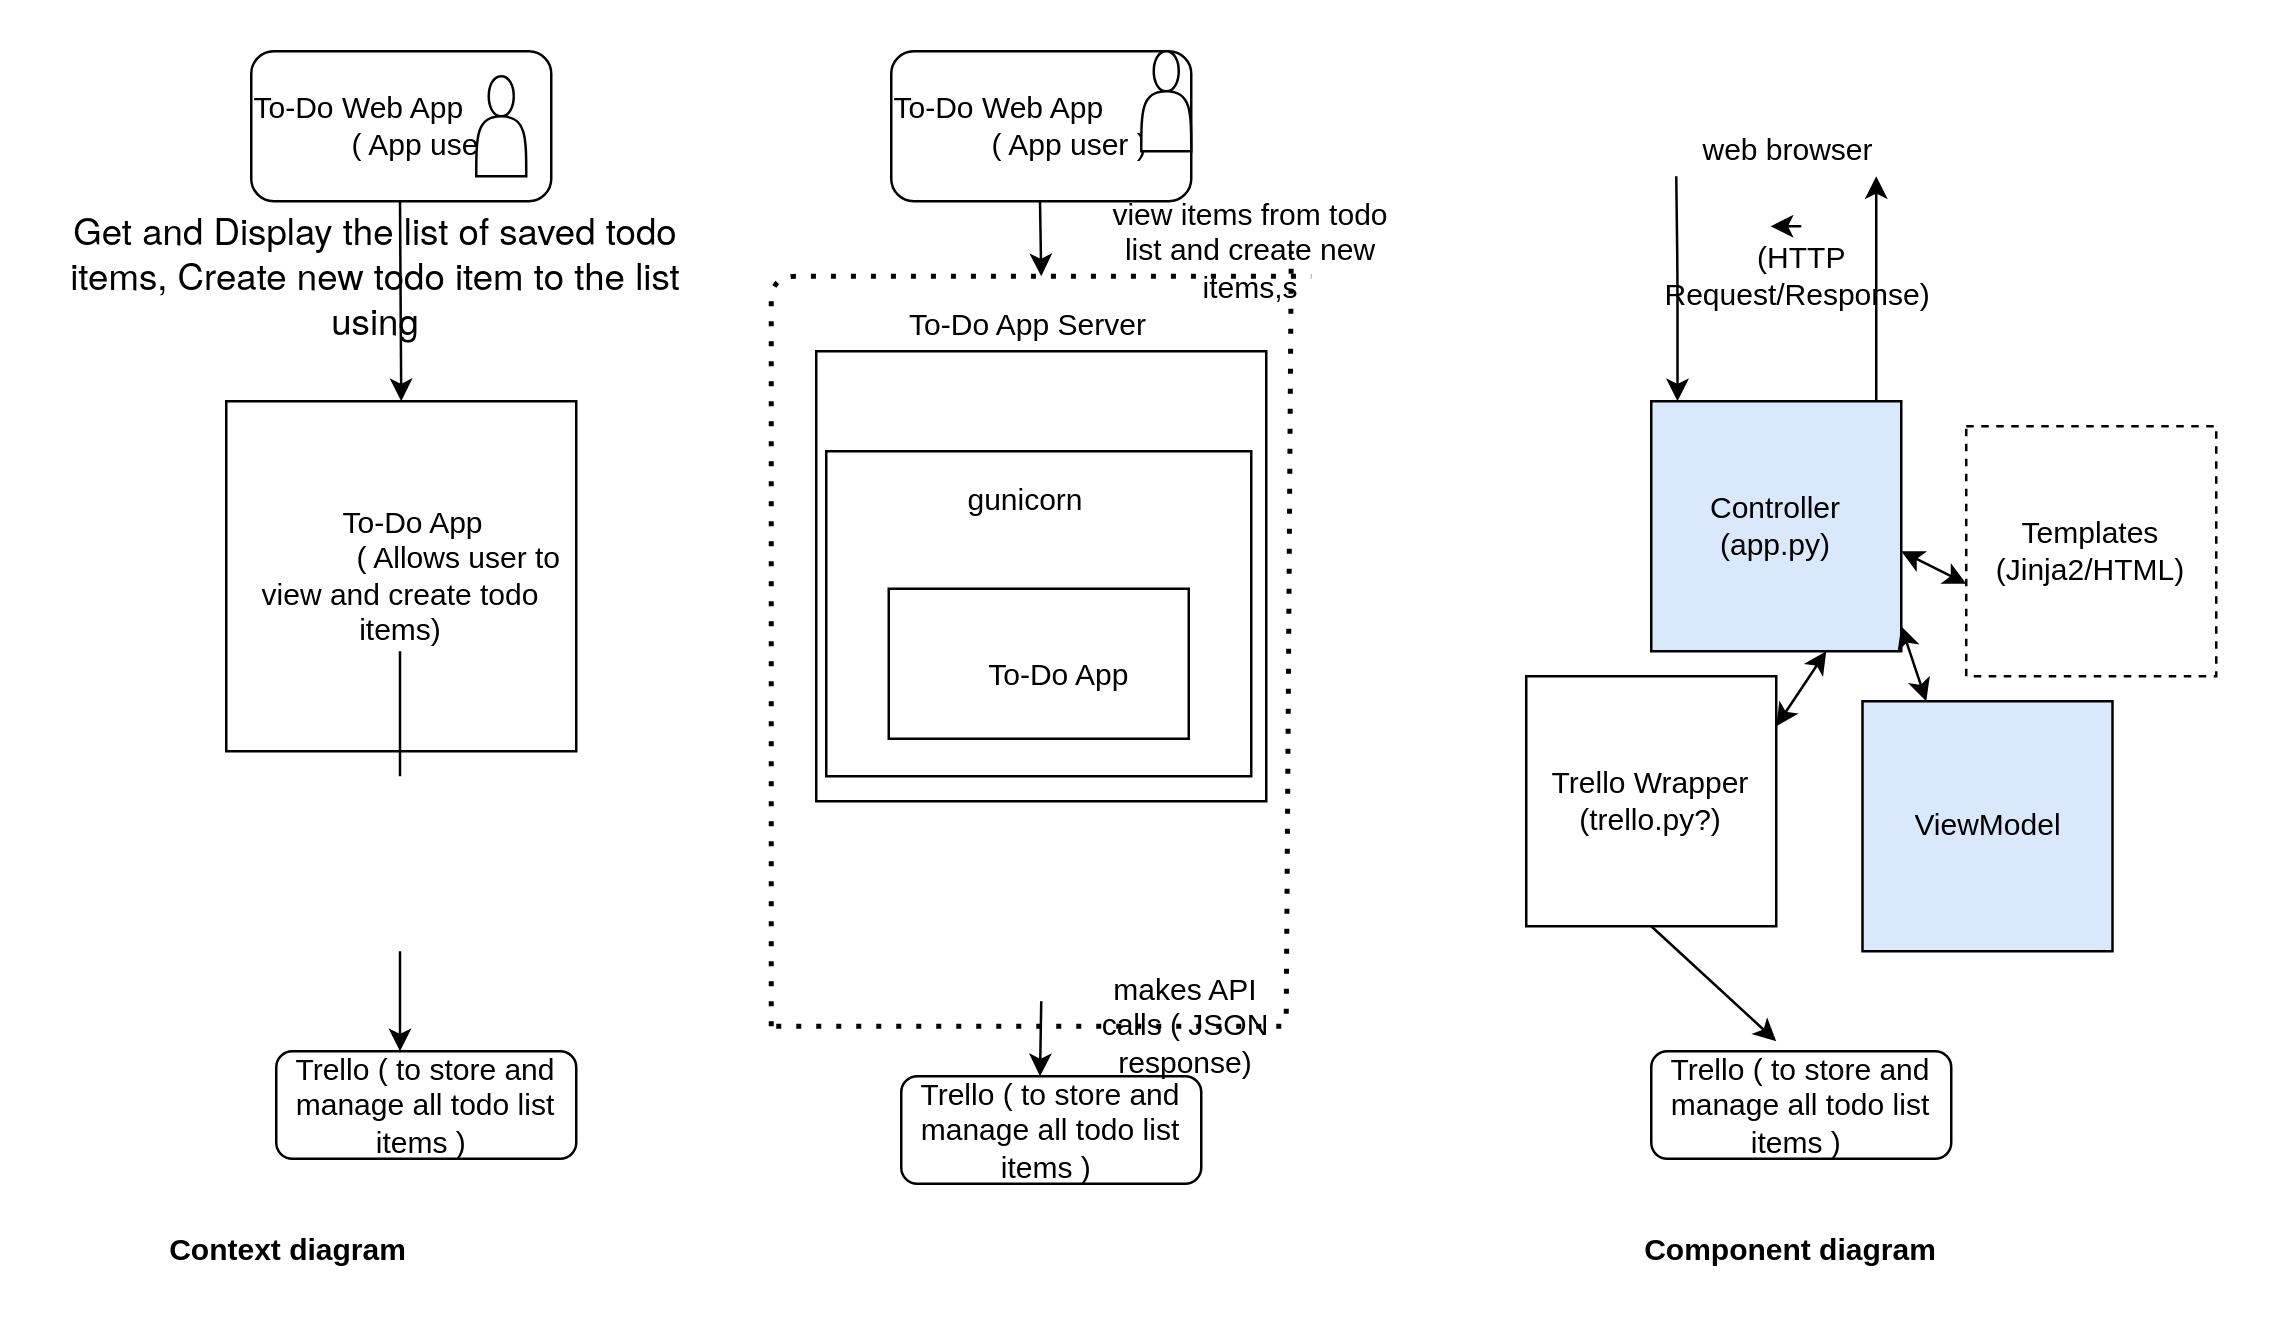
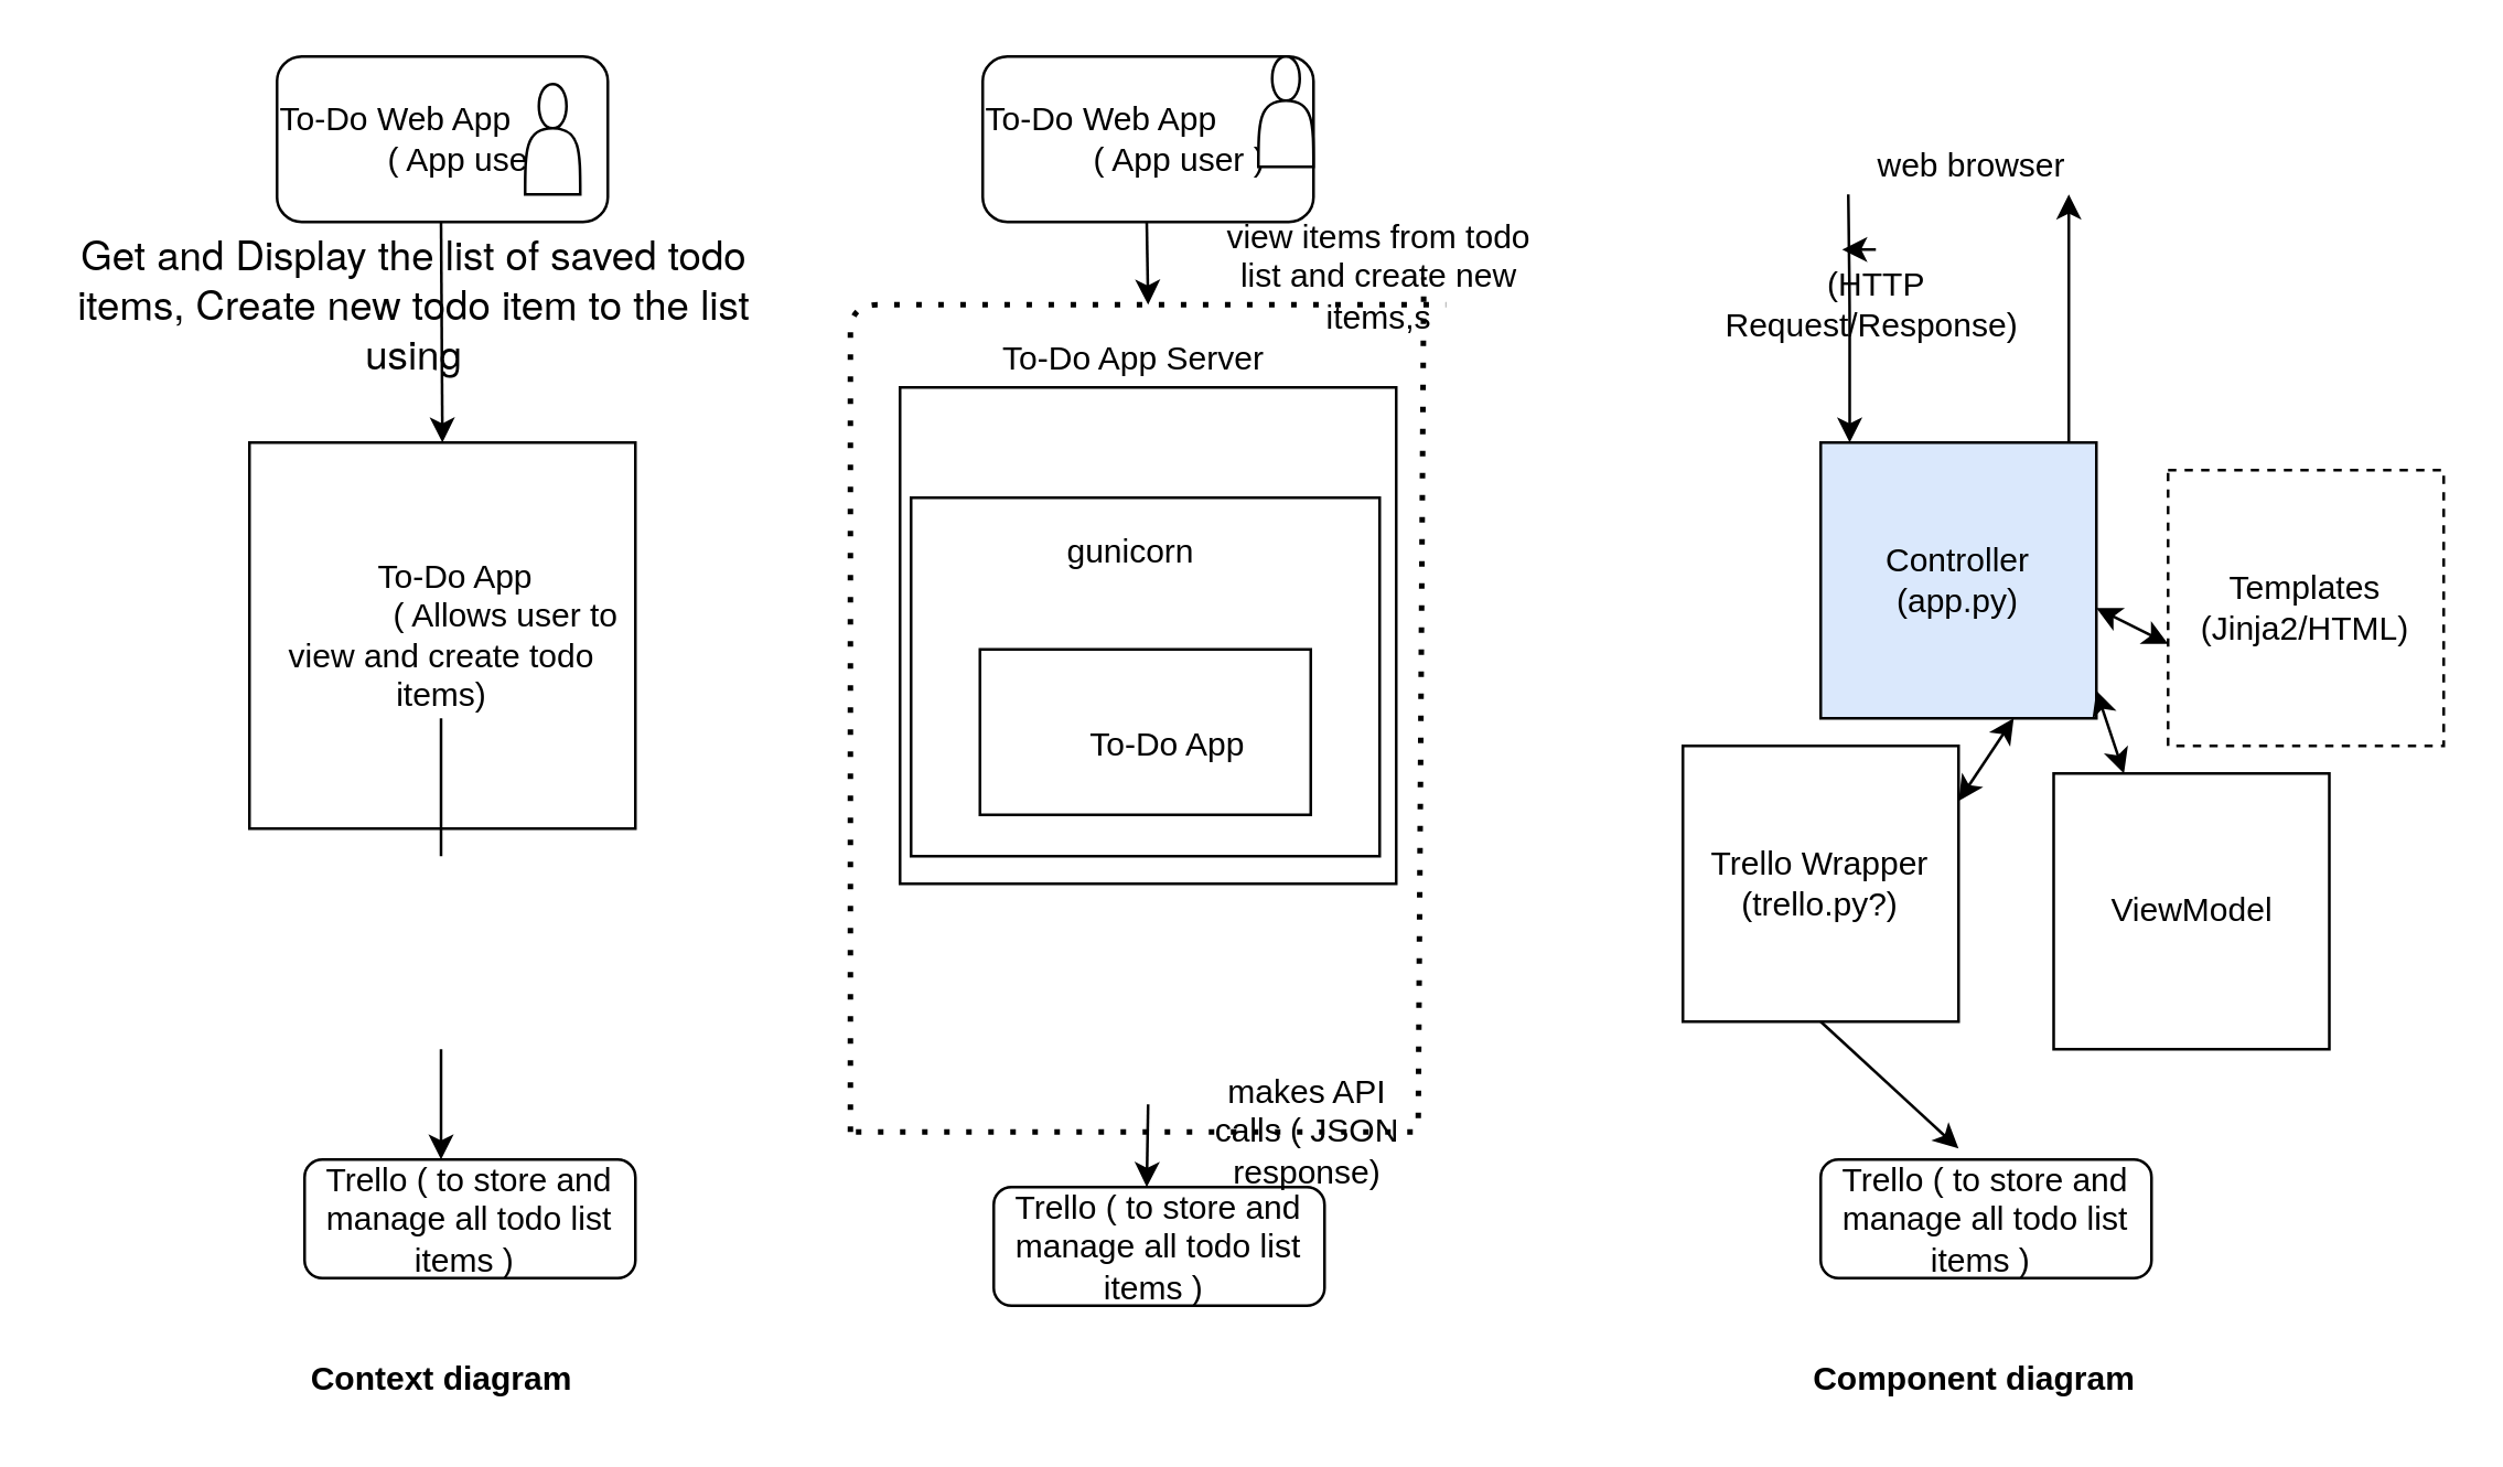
- <mxCell id="25" value="&amp;nbsp;(HTTP&amp;nbsp;&lt;br&gt;Request/Response)&amp;nbsp;" style="text;html=1;strokeColor=none;fillColor=none;align=center;verticalAlign=middle;whiteSpace=wrap;rounded=0;" parent="1" vertex="1"><mxGeometry x="695.5" y="90" width="49" height="40" as="geometry" /></mxCell>
+ <mxCell id="25" value="&amp;nbsp;(HTTP&amp;nbsp;&lt;br&gt;Request/Response)&amp;nbsp;" style="text;html=1;strokeColor=none;fillColor=none;align=center;verticalAlign=middle;whiteSpace=wrap;rounded=0;" parent="1" vertex="1"><mxGeometry x="655.5" y="90" width="49" height="40" as="geometry" /></mxCell>
- <mxCell id="24" value="&lt;span&gt;ViewModel&lt;/span&gt;" style="whiteSpace=wrap;html=1;aspect=fixed;fillColor=#dae8fc;" parent="1" vertex="1"><mxGeometry x="744.5" y="280" width="100" height="100" as="geometry" /></mxCell>
+ <mxCell id="24" value="&lt;span&gt;ViewModel&lt;/span&gt;" style="whiteSpace=wrap;html=1;aspect=fixed;" parent="1" vertex="1"><mxGeometry x="744.5" y="280" width="100" height="100" as="geometry" /></mxCell>
- <mxCell id="9" value="&lt;b&gt;Context diagram&lt;/b&gt;" style="text;html=1;strokeColor=none;fillColor=none;align=center;verticalAlign=middle;whiteSpace=wrap;rounded=0;" parent="1" vertex="1"><mxGeometry x="45" y="490" width="140" height="20" as="geometry" /></mxCell>
+ <mxCell id="9" value="&lt;b&gt;Context diagram&lt;/b&gt;" style="text;html=1;strokeColor=none;fillColor=none;align=center;verticalAlign=middle;whiteSpace=wrap;rounded=0;" parent="1" vertex="1"><mxGeometry x="90" y="490" width="140" height="20" as="geometry" /></mxCell>
